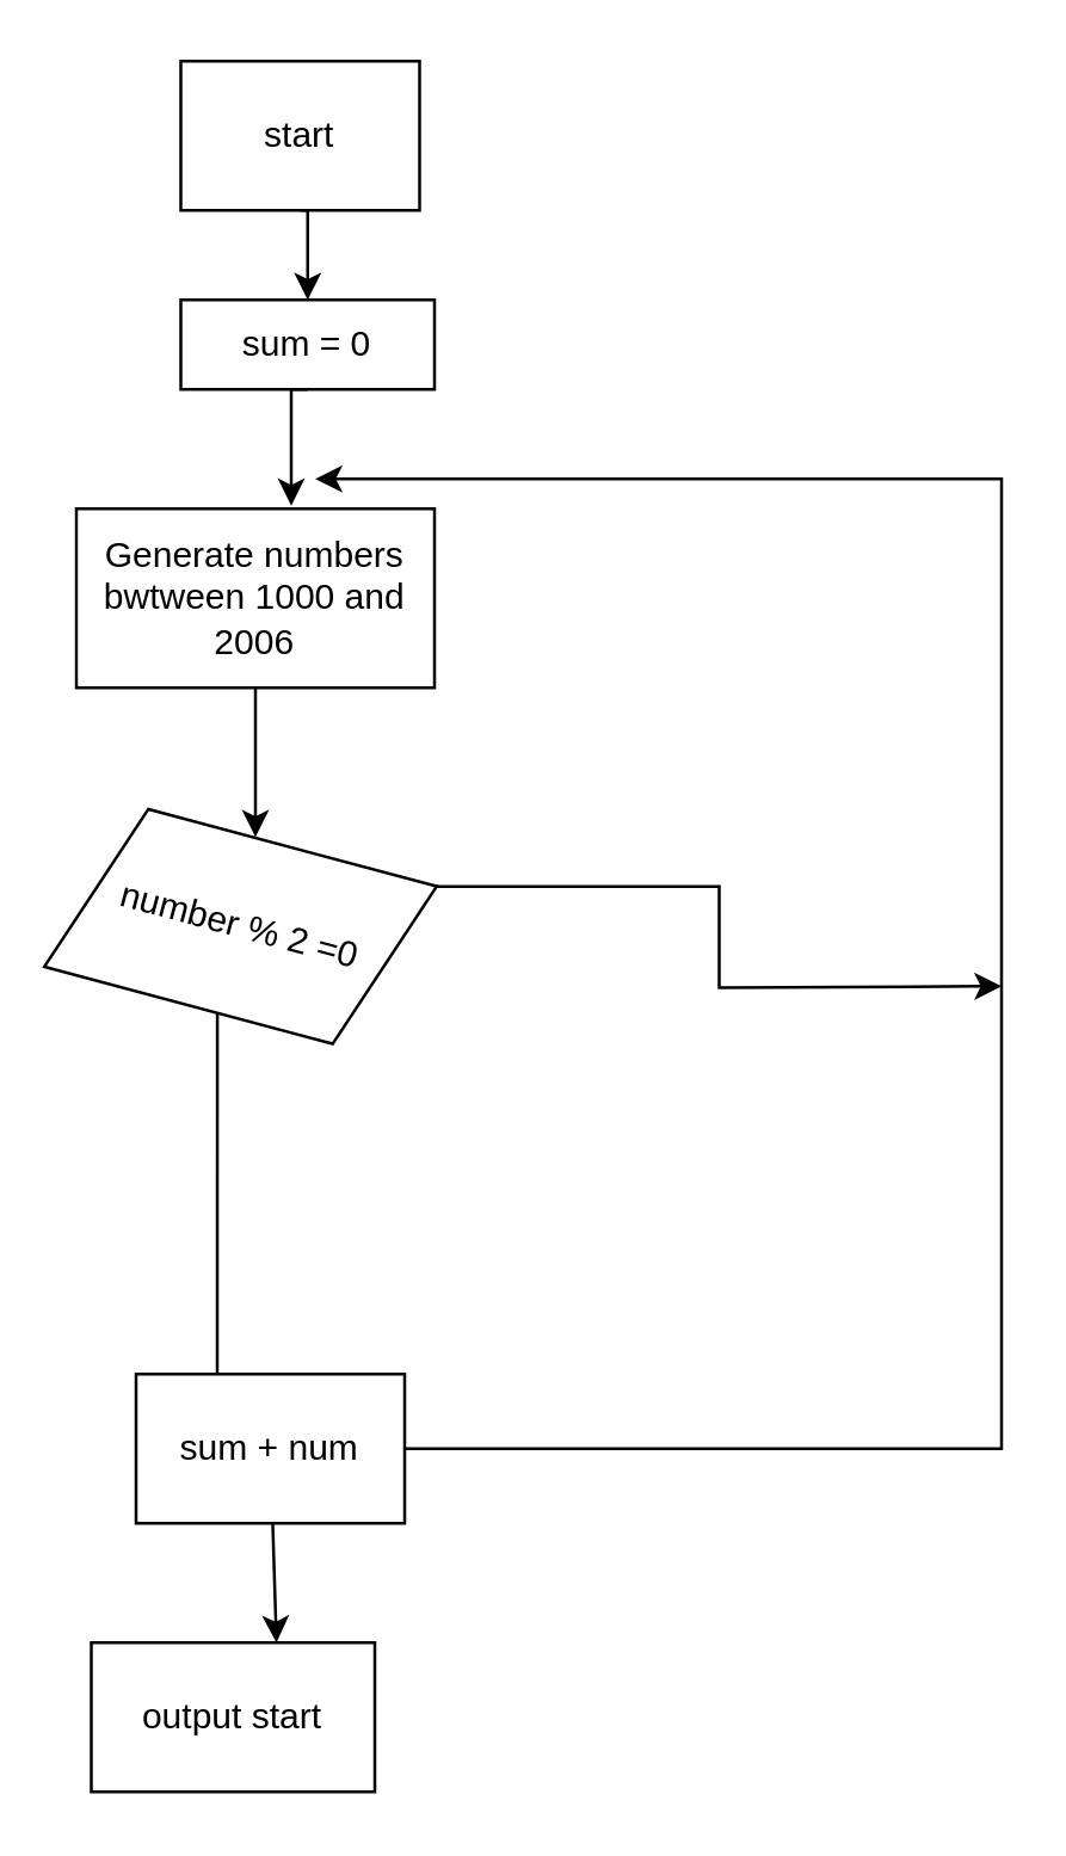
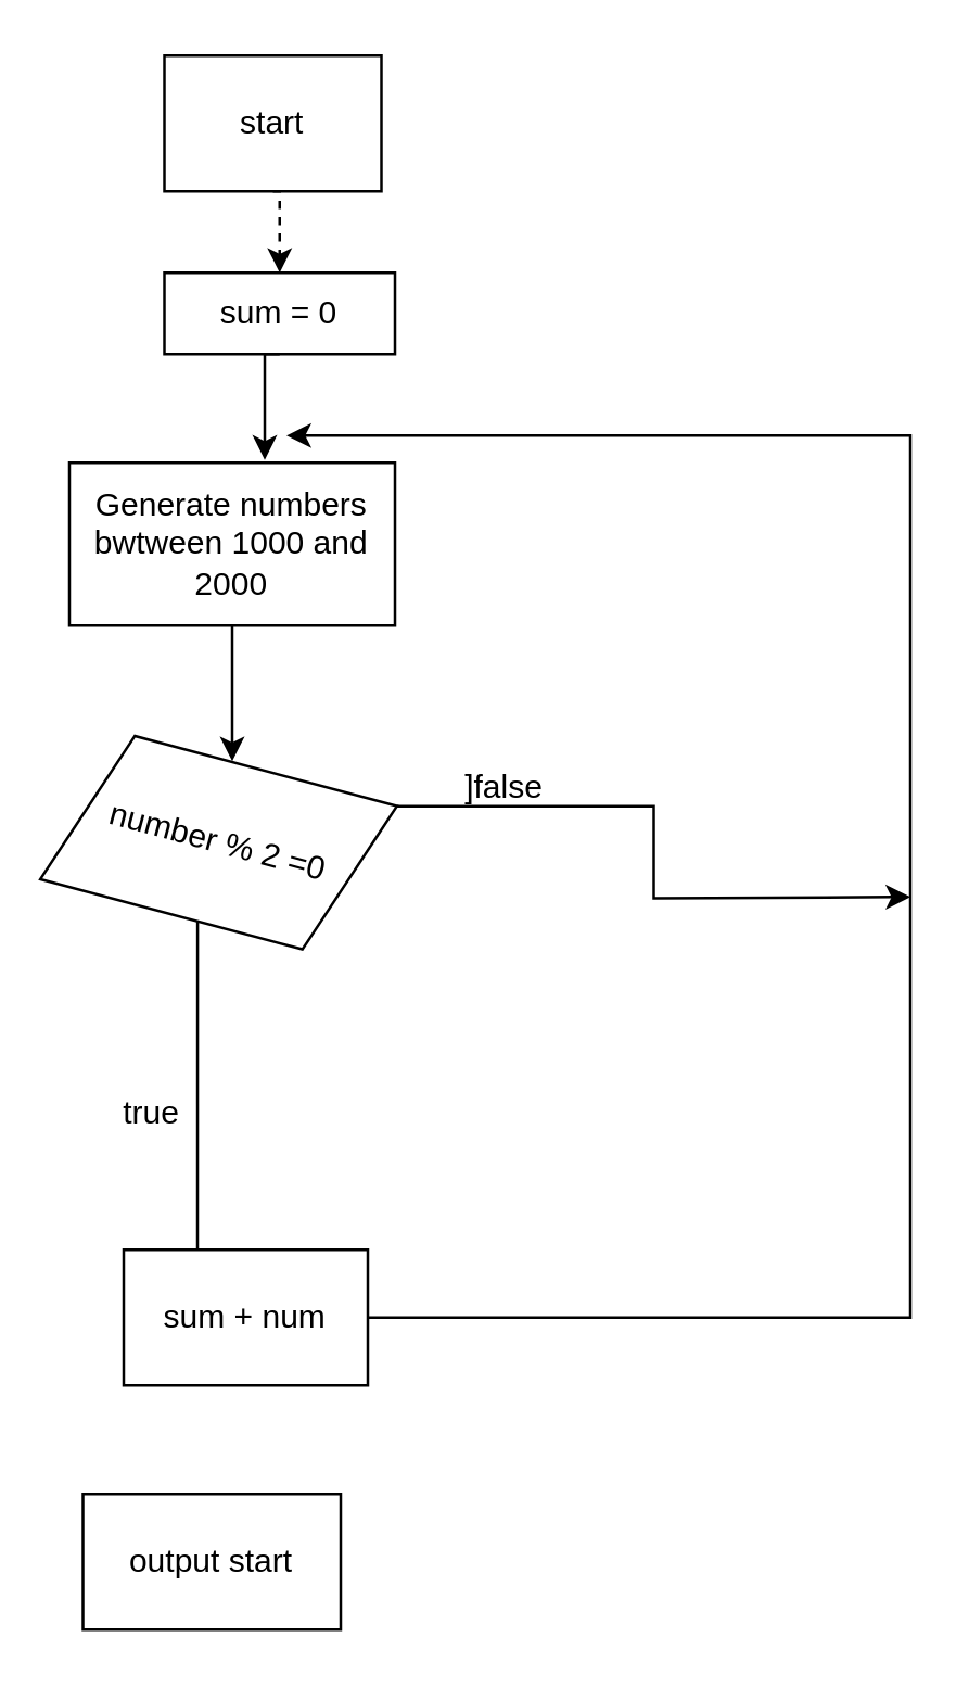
- <mxCell id="2" style="edgeStyle=orthogonalEdgeStyle;rounded=0;orthogonalLoop=1;jettySize=auto;html=1;exitX=0.5;exitY=1;exitDx=0;exitDy=0;entryX=0.5;entryY=0;entryDx=0;entryDy=0;" edge="1" parent="1" source="3" target="5"><mxGeometry relative="1" as="geometry" /></mxCell>
+ <mxCell id="2" style="edgeStyle=orthogonalEdgeStyle;rounded=0;orthogonalLoop=1;jettySize=auto;html=1;exitX=0.5;exitY=1;exitDx=0;exitDy=0;entryX=0.5;entryY=0;entryDx=0;entryDy=0;dashed=1;" edge="1" parent="1" source="3" target="5"><mxGeometry relative="1" as="geometry" /></mxCell>
- <mxCell id="7" value="Generate numbers bwtween 1000 and 2006" style="whiteSpace=wrap;html=1;" vertex="1" parent="1"><mxGeometry x="25" y="170" width="120" height="60" as="geometry" /></mxCell>
+ <mxCell id="7" value="Generate numbers bwtween 1000 and 2000" style="whiteSpace=wrap;html=1;" vertex="1" parent="1"><mxGeometry x="25" y="170" width="120" height="60" as="geometry" /></mxCell>
+ <mxCell id="11" value="]false" style="text;html=1;align=center;verticalAlign=middle;resizable=0;points=[];autosize=1;" vertex="1" parent="1"><mxGeometry x="165" y="280" width="40" height="20" as="geometry" /></mxCell>
+ <mxCell id="12" value="true" style="text;html=1;align=center;verticalAlign=middle;resizable=0;points=[];autosize=1;" vertex="1" parent="1"><mxGeometry x="35" y="400" width="40" height="20" as="geometry" /></mxCell>
- <mxCell id="14" style="edgeStyle=none;rounded=0;orthogonalLoop=1;jettySize=auto;html=1;entryX=0.653;entryY=0;entryDx=0;entryDy=0;entryPerimeter=0;" edge="1" parent="1" source="15" target="16"><mxGeometry relative="1" as="geometry" /></mxCell>
